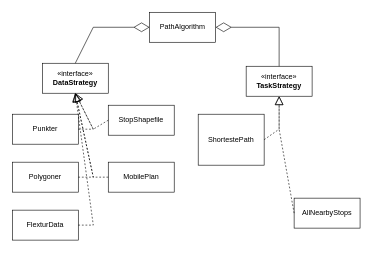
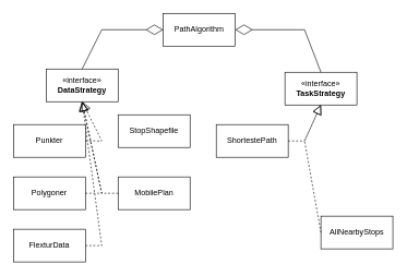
- <mxCell id="4" value="«interface»&lt;br&gt;&lt;b&gt;TaskStrategy&lt;/b&gt;" style="html=1;whiteSpace=wrap;" vertex="1" parent="1"><mxGeometry x="410" y="110" width="110" height="50" as="geometry" /></mxCell>
+ <mxCell id="4" value="«interface»&lt;br&gt;&lt;b&gt;TaskStrategy&lt;/b&gt;" style="html=1;whiteSpace=wrap;" vertex="1" parent="1"><mxGeometry x="435" y="110" width="110" height="50" as="geometry" /></mxCell>
- <mxCell id="18" value="" style="endArrow=block;dashed=1;endFill=0;endSize=12;html=1;rounded=0;exitX=0;exitY=0.5;exitDx=0;exitDy=0;entryX=0.5;entryY=1;entryDx=0;entryDy=0;" edge="1" parent="1" source="7" target="2"><mxGeometry width="160" relative="1" as="geometry"><mxPoint x="170" y="255" as="sourcePoint" /><mxPoint x="130" y="180" as="targetPoint" /><Array as="points"><mxPoint x="155" y="215" /></Array></mxGeometry></mxCell>
- <mxCell id="9" value="ShortestePath" style="html=1;whiteSpace=wrap;" vertex="1" parent="1"><mxGeometry x="330" y="190" width="110" height="85" as="geometry" /></mxCell>
+ <mxCell id="9" value="ShortestePath" style="html=1;whiteSpace=wrap;" vertex="1" parent="1"><mxGeometry x="330" y="190" width="110" height="50" as="geometry" /></mxCell>
